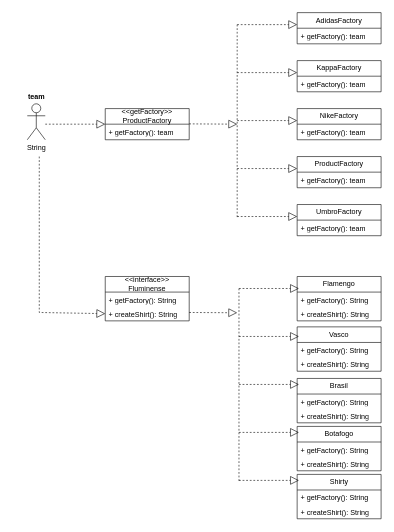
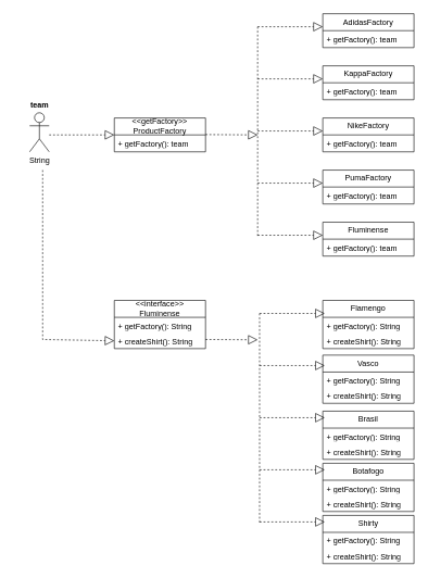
- <mxCell id="19" value="ProductFactory" style="swimlane;fontStyle=0;childLayout=stackLayout;horizontal=1;startSize=26;fillColor=none;horizontalStack=0;resizeParent=1;resizeParentMax=0;resizeLast=0;collapsible=1;marginBottom=0;whiteSpace=wrap;html=1;" vertex="1" parent="1"><mxGeometry x="495" y="260" width="140" height="52" as="geometry" /></mxCell>
+ <mxCell id="19" value="PumaFactory" style="swimlane;fontStyle=0;childLayout=stackLayout;horizontal=1;startSize=26;fillColor=none;horizontalStack=0;resizeParent=1;resizeParentMax=0;resizeLast=0;collapsible=1;marginBottom=0;whiteSpace=wrap;html=1;" vertex="1" parent="1"><mxGeometry x="495" y="260" width="140" height="52" as="geometry" /></mxCell>
- <mxCell id="21" value="UmbroFactory" style="swimlane;fontStyle=0;childLayout=stackLayout;horizontal=1;startSize=26;fillColor=none;horizontalStack=0;resizeParent=1;resizeParentMax=0;resizeLast=0;collapsible=1;marginBottom=0;whiteSpace=wrap;html=1;" vertex="1" parent="1"><mxGeometry x="495" y="340" width="140" height="52" as="geometry" /></mxCell>
+ <mxCell id="21" value="Fluminense" style="swimlane;fontStyle=0;childLayout=stackLayout;horizontal=1;startSize=26;fillColor=none;horizontalStack=0;resizeParent=1;resizeParentMax=0;resizeLast=0;collapsible=1;marginBottom=0;whiteSpace=wrap;html=1;" vertex="1" parent="1"><mxGeometry x="495" y="340" width="140" height="52" as="geometry" /></mxCell>
